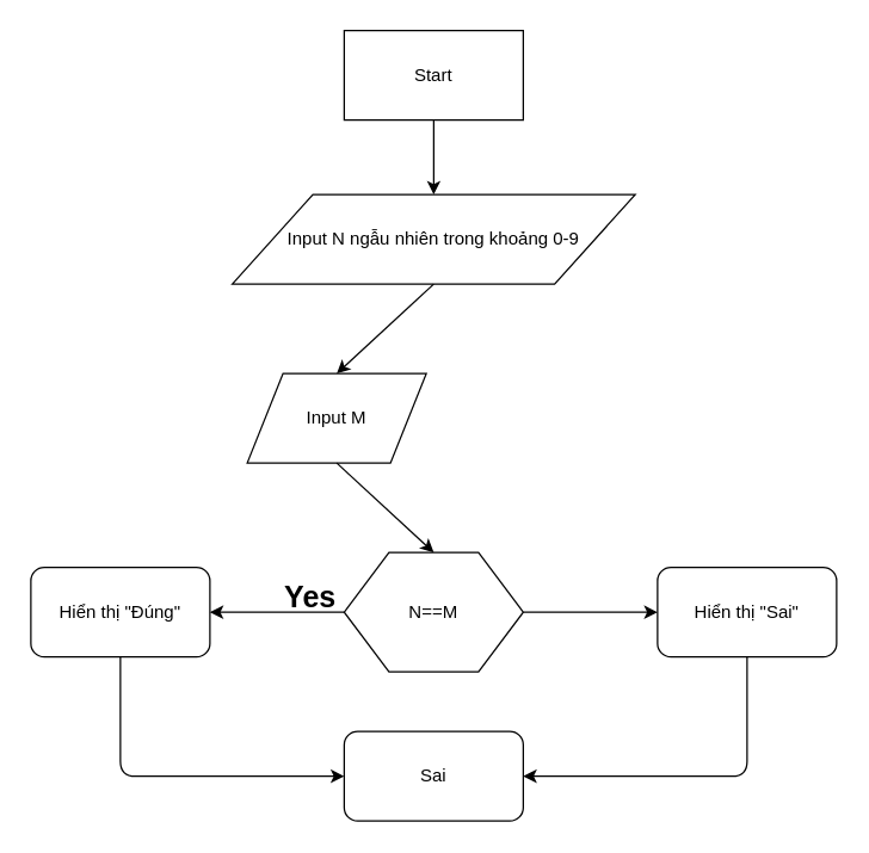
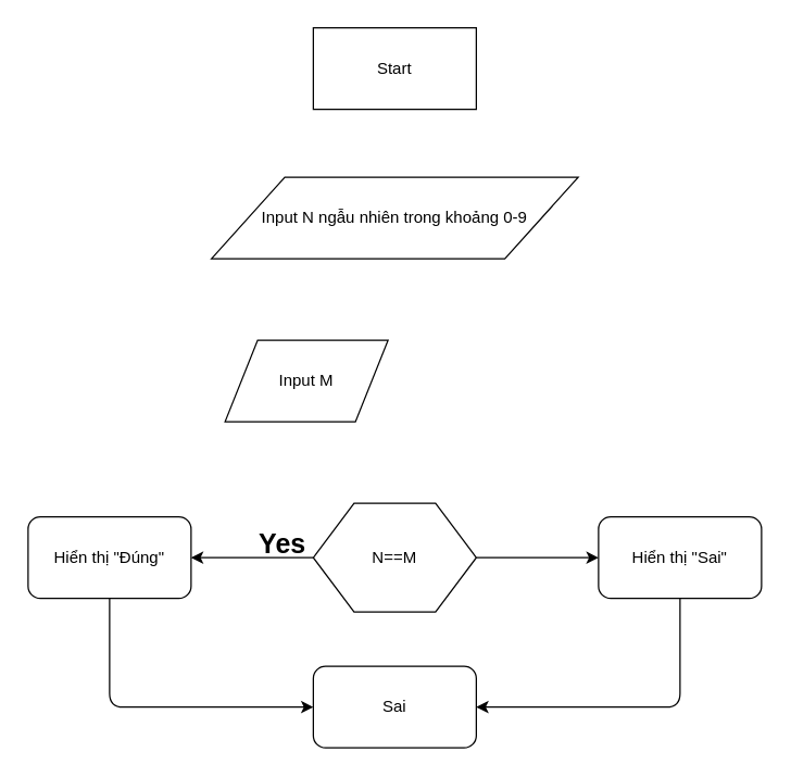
- <mxCell id="9" value="" style="endArrow=classic;html=1;exitX=0.5;exitY=1;exitDx=0;exitDy=0;entryX=0.5;entryY=0;entryDx=0;entryDy=0;" edge="1" parent="1" source="2" target="3"><mxGeometry width="50" height="50" relative="1" as="geometry"><mxPoint x="300" y="210" as="sourcePoint" /><mxPoint x="350" y="160" as="targetPoint" /></mxGeometry></mxCell>
- <mxCell id="10" value="" style="endArrow=classic;html=1;exitX=0.5;exitY=1;exitDx=0;exitDy=0;entryX=0.5;entryY=0;entryDx=0;entryDy=0;" edge="1" parent="1" source="3" target="8"><mxGeometry width="50" height="50" relative="1" as="geometry"><mxPoint x="300" y="210" as="sourcePoint" /><mxPoint x="350" y="160" as="targetPoint" /></mxGeometry></mxCell>
- <mxCell id="11" value="" style="endArrow=classic;html=1;exitX=0.5;exitY=1;exitDx=0;exitDy=0;entryX=0.5;entryY=0;entryDx=0;entryDy=0;" edge="1" parent="1" source="8" target="4"><mxGeometry width="50" height="50" relative="1" as="geometry"><mxPoint x="300" y="410" as="sourcePoint" /><mxPoint x="350" y="360" as="targetPoint" /></mxGeometry></mxCell>
